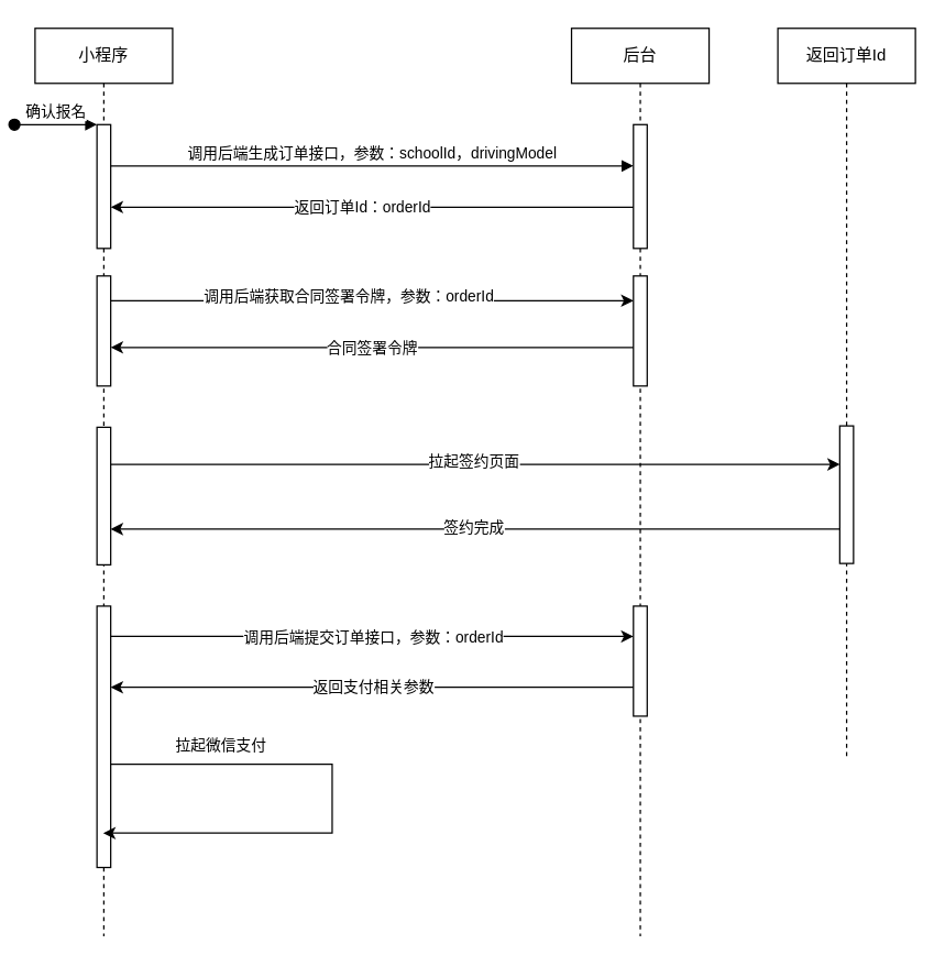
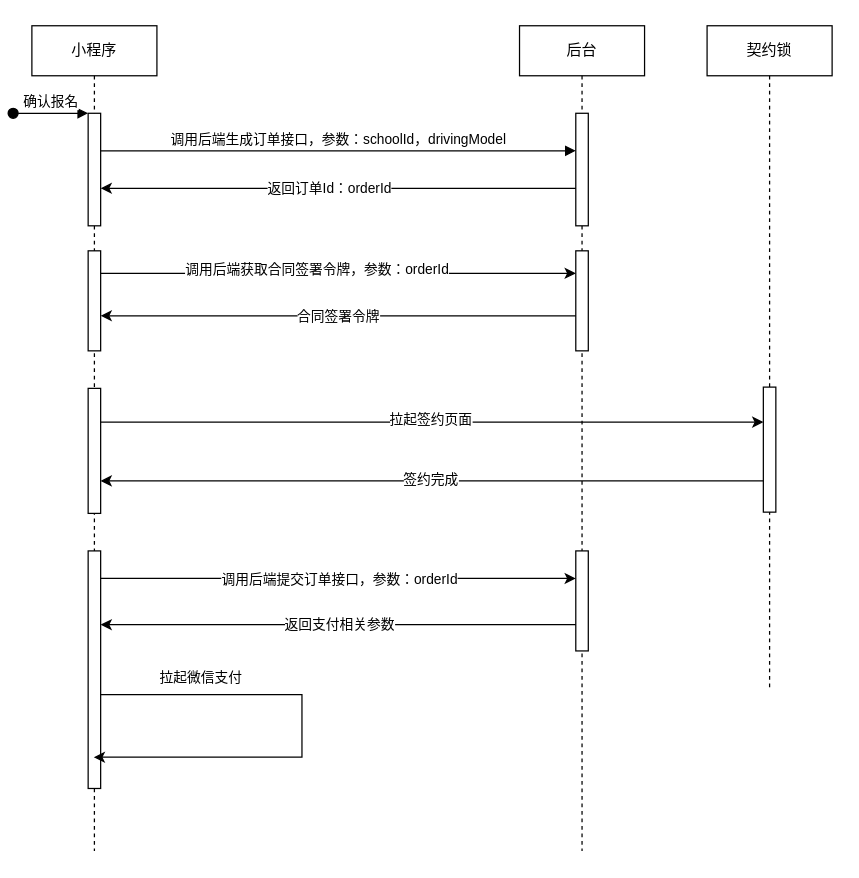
- <mxCell id="16" value="返回订单Id" style="shape=umlLifeline;perimeter=lifelinePerimeter;whiteSpace=wrap;html=1;container=0;dropTarget=0;collapsible=0;recursiveResize=0;outlineConnect=0;portConstraint=eastwest;newEdgeStyle={&quot;edgeStyle&quot;:&quot;elbowEdgeStyle&quot;,&quot;elbow&quot;:&quot;vertical&quot;,&quot;curved&quot;:0,&quot;rounded&quot;:0};" vertex="1" parent="1"><mxGeometry x="560" y="20" width="100" height="530" as="geometry" /></mxCell>
+ <mxCell id="16" value="契约锁" style="shape=umlLifeline;perimeter=lifelinePerimeter;whiteSpace=wrap;html=1;container=0;dropTarget=0;collapsible=0;recursiveResize=0;outlineConnect=0;portConstraint=eastwest;newEdgeStyle={&quot;edgeStyle&quot;:&quot;elbowEdgeStyle&quot;,&quot;elbow&quot;:&quot;vertical&quot;,&quot;curved&quot;:0,&quot;rounded&quot;:0};" vertex="1" parent="1"><mxGeometry x="560" y="20" width="100" height="530" as="geometry" /></mxCell>
